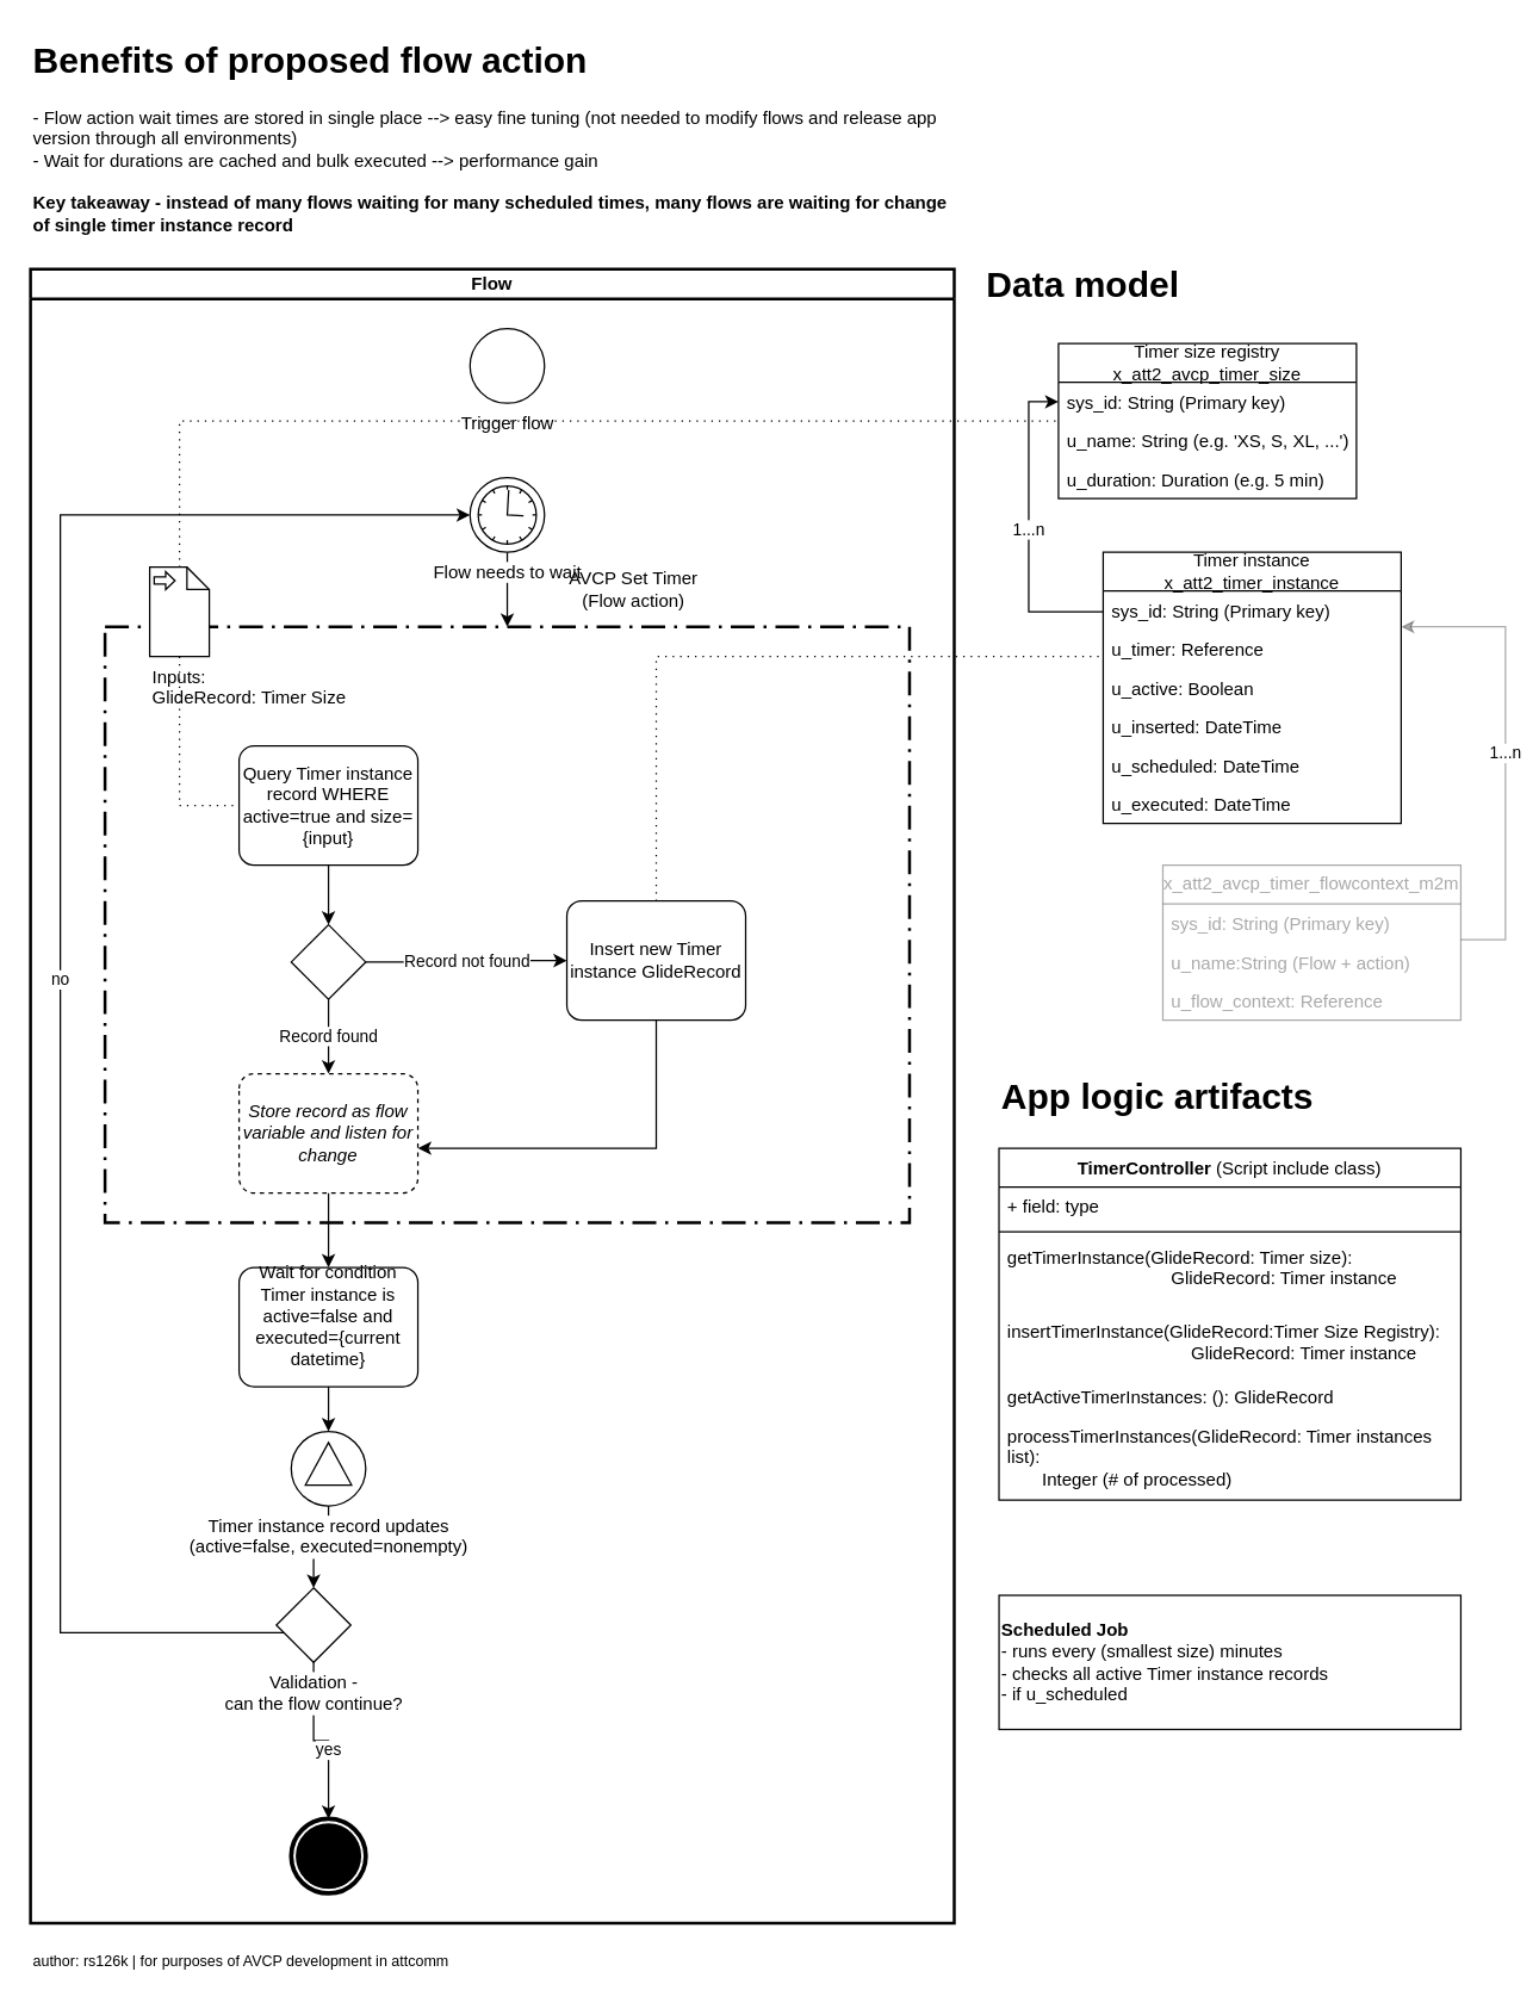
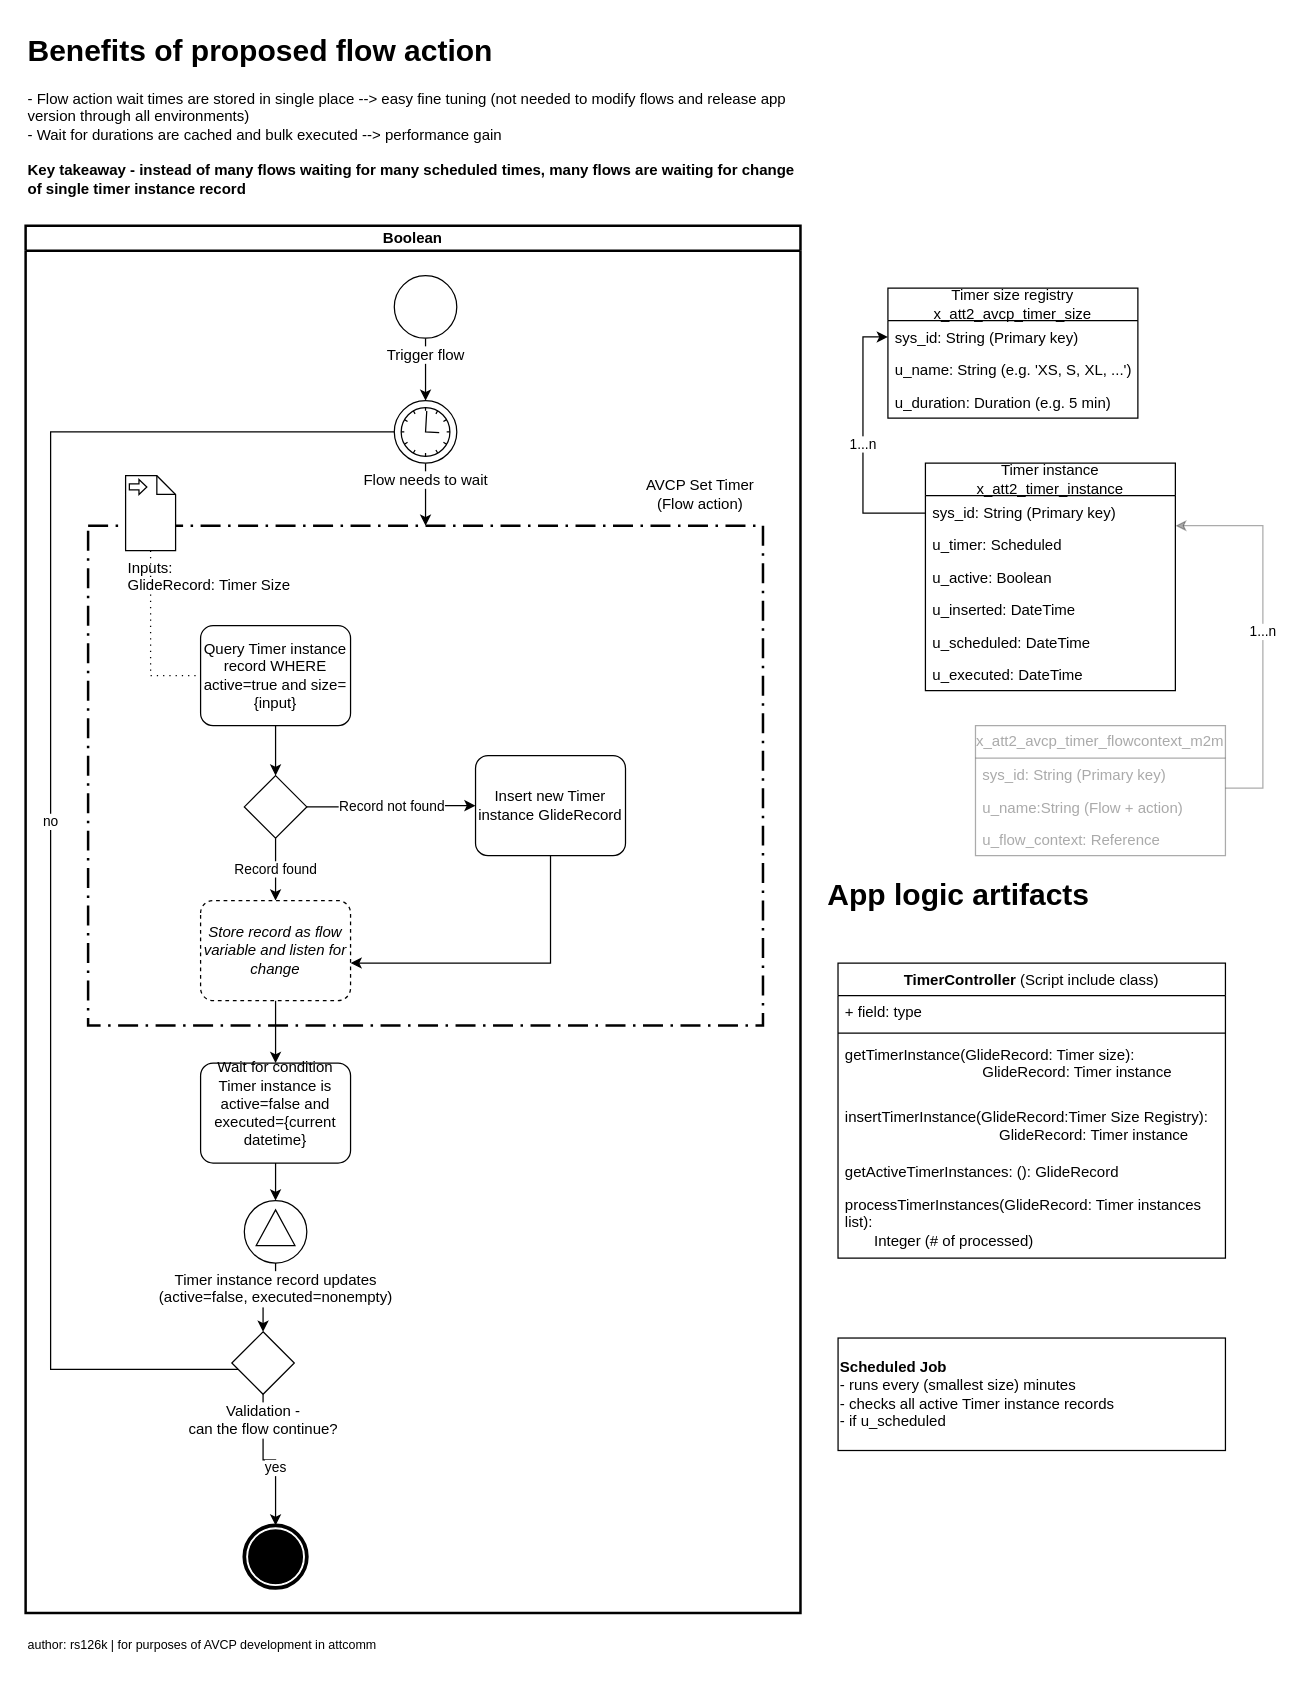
- <mxCell id="2" value="&lt;b&gt;Flow&lt;/b&gt;" style="swimlane;html=1;startSize=20;fontStyle=0;collapsible=0;horizontal=1;swimlaneLine=1;strokeWidth=2;swimlaneFillColor=#ffffff;whiteSpace=wrap;" parent="1" vertex="1"><mxGeometry x="20" y="180" width="620" height="1110" as="geometry" /></mxCell>
+ <mxCell id="2" value="&lt;b&gt;Boolean&lt;/b&gt;" style="swimlane;html=1;startSize=20;fontStyle=0;collapsible=0;horizontal=1;swimlaneLine=1;strokeWidth=2;swimlaneFillColor=#ffffff;whiteSpace=wrap;" parent="1" vertex="1"><mxGeometry x="20" y="180" width="620" height="1110" as="geometry" /></mxCell>
- <mxCell id="54" value="&lt;h1 style=&quot;margin-top: 0px;&quot;&gt;Data model&lt;br&gt;&lt;/h1&gt;" style="text;html=1;whiteSpace=wrap;overflow=hidden;rounded=0;" vertex="1" parent="1"><mxGeometry x="660" y="170" width="310.12" height="40" as="geometry" /></mxCell>
- <mxCell id="57" value="" style="edgeStyle=elbowEdgeStyle;fontSize=12;html=1;endFill=0;startFill=0;endSize=6;startSize=6;dashed=1;dashPattern=1 4;endArrow=none;startArrow=none;rounded=0;" edge="1" parent="1" source="10" target="28"><mxGeometry width="160" relative="1" as="geometry"><mxPoint x="-250" y="580" as="sourcePoint" /><mxPoint x="-90" y="580" as="targetPoint" /><Array as="points"><mxPoint x="120" y="410" /></Array></mxGeometry></mxCell>
+ <mxCell id="4" style="edgeStyle=orthogonalEdgeStyle;rounded=0;orthogonalLoop=1;jettySize=auto;html=1;" edge="1" parent="2" source="5" target="9"><mxGeometry relative="1" as="geometry" /></mxCell>
- <mxCell id="26" value="no" style="edgeStyle=orthogonalEdgeStyle;rounded=0;orthogonalLoop=1;jettySize=auto;html=1;" edge="1" parent="2" source="27" target="9"><mxGeometry relative="1" as="geometry"><Array as="points"><mxPoint x="20" y="915" /><mxPoint x="20" y="165" /></Array></mxGeometry></mxCell>
+ <mxCell id="26" value="no" style="edgeStyle=orthogonalEdgeStyle;rounded=0;orthogonalLoop=1;jettySize=auto;html=1;endArrow=none;" edge="1" parent="2" source="27" target="9"><mxGeometry relative="1" as="geometry"><Array as="points"><mxPoint x="20" y="915" /><mxPoint x="20" y="165" /></Array></mxGeometry></mxCell>
- <mxCell id="12" value="AVCP Set Timer (Flow action)" style="text;html=1;strokeColor=none;fillColor=none;align=center;verticalAlign=middle;whiteSpace=wrap;rounded=0;" vertex="1" parent="2"><mxGeometry x="355" y="200" width="100" height="30" as="geometry" /></mxCell>
+ <mxCell id="12" value="AVCP Set Timer (Flow action)" style="text;html=1;strokeColor=none;fillColor=none;align=center;verticalAlign=middle;whiteSpace=wrap;rounded=0;" vertex="1" parent="2"><mxGeometry x="490" y="200" width="100" height="30" as="geometry" /></mxCell>
- <mxCell id="34" value="u_timer: Reference" style="text;strokeColor=none;fillColor=none;align=left;verticalAlign=top;spacingLeft=4;spacingRight=4;overflow=hidden;rotatable=0;points=[[0,0.5],[1,0.5]];portConstraint=eastwest;whiteSpace=wrap;html=1;" parent="32" vertex="1"><mxGeometry y="52" width="200" height="26" as="geometry" /></mxCell>
+ <mxCell id="34" value="u_timer: Scheduled" style="text;strokeColor=none;fillColor=none;align=left;verticalAlign=top;spacingLeft=4;spacingRight=4;overflow=hidden;rotatable=0;points=[[0,0.5],[1,0.5]];portConstraint=eastwest;whiteSpace=wrap;html=1;" parent="32" vertex="1"><mxGeometry y="52" width="200" height="26" as="geometry" /></mxCell>
- <mxCell id="56" value="" style="edgeStyle=elbowEdgeStyle;fontSize=12;html=1;endFill=0;startFill=0;endSize=6;startSize=6;dashed=1;dashPattern=1 4;endArrow=none;startArrow=none;rounded=0;" edge="1" parent="1" source="19" target="32"><mxGeometry width="160" relative="1" as="geometry"><mxPoint x="-250" y="540" as="sourcePoint" /><mxPoint x="-90" y="540" as="targetPoint" /><Array as="points"><mxPoint x="440" y="440" /></Array></mxGeometry></mxCell>
- <mxCell id="55" value="&lt;h1 style=&quot;margin-top: 0px;&quot;&gt;App logic artifacts&lt;br&gt;&lt;/h1&gt;" style="text;html=1;whiteSpace=wrap;overflow=hidden;rounded=0;" vertex="1" parent="1"><mxGeometry x="669.92" y="715" width="310.12" height="40" as="geometry" /></mxCell>
+ <mxCell id="55" value="&lt;h1 style=&quot;margin-top: 0px;&quot;&gt;App logic artifacts&lt;br&gt;&lt;/h1&gt;" style="text;html=1;whiteSpace=wrap;overflow=hidden;rounded=0;" vertex="1" parent="1"><mxGeometry x="659.92" y="695" width="310.12" height="40" as="geometry" /></mxCell>
